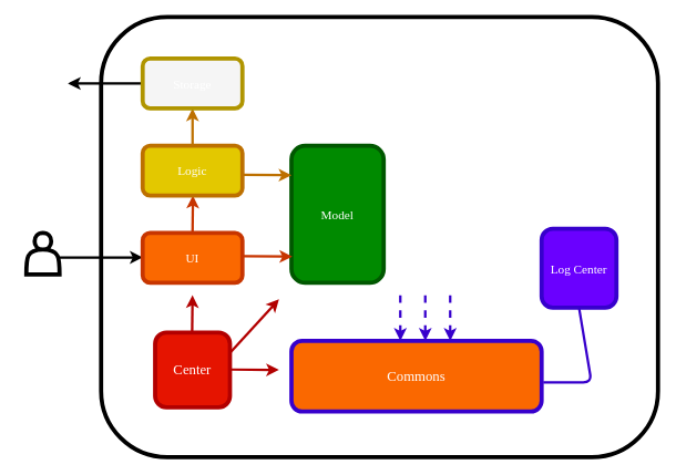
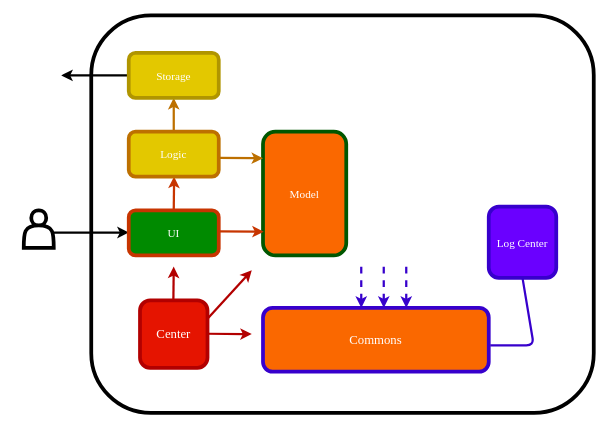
- <mxCell id="22" value="&lt;font style=&quot;font-size: 15px&quot; face=&quot;Verdana&quot;&gt;Storage&lt;/font&gt;" style="rounded=1;whiteSpace=wrap;html=1;strokeWidth=5;fillColor=#f5f5f5;strokeColor=#B09500;fontColor=#ffffff;" vertex="1" parent="1"><mxGeometry x="171" y="70" width="120" height="60" as="geometry" /></mxCell>
+ <mxCell id="22" value="&lt;font style=&quot;font-size: 15px&quot; face=&quot;Verdana&quot;&gt;Storage&lt;/font&gt;" style="rounded=1;whiteSpace=wrap;html=1;strokeWidth=5;fillColor=#e3c800;strokeColor=#B09500;fontColor=#ffffff;" vertex="1" parent="1"><mxGeometry x="171" y="70" width="120" height="60" as="geometry" /></mxCell>
- <mxCell id="7" value="&lt;font style=&quot;font-size: 15px&quot; face=&quot;Verdana&quot;&gt;Model&lt;/font&gt;" style="rounded=1;whiteSpace=wrap;html=1;strokeWidth=5;fillColor=#008a00;strokeColor=#005700;fontColor=#ffffff;" vertex="1" parent="1"><mxGeometry x="350" y="175" width="111" height="165" as="geometry" /></mxCell>
+ <mxCell id="7" value="&lt;font style=&quot;font-size: 15px&quot; face=&quot;Verdana&quot;&gt;Model&lt;/font&gt;" style="rounded=1;whiteSpace=wrap;html=1;strokeWidth=5;fillColor=#fa6800;strokeColor=#005700;fontColor=#ffffff;" vertex="1" parent="1"><mxGeometry x="350" y="175" width="111" height="165" as="geometry" /></mxCell>
- <mxCell id="20" value="&lt;font style=&quot;font-size: 15px&quot; face=&quot;Verdana&quot;&gt;UI&lt;/font&gt;" style="rounded=1;whiteSpace=wrap;html=1;strokeWidth=5;fillColor=#fa6800;strokeColor=#C73500;fontColor=#ffffff;" vertex="1" parent="1"><mxGeometry x="171" y="280" width="120" height="60" as="geometry" /></mxCell>
+ <mxCell id="20" value="&lt;font style=&quot;font-size: 15px&quot; face=&quot;Verdana&quot;&gt;UI&lt;/font&gt;" style="rounded=1;whiteSpace=wrap;html=1;strokeWidth=5;fillColor=#008a00;strokeColor=#C73500;fontColor=#ffffff;" vertex="1" parent="1"><mxGeometry x="171" y="280" width="120" height="60" as="geometry" /></mxCell>
